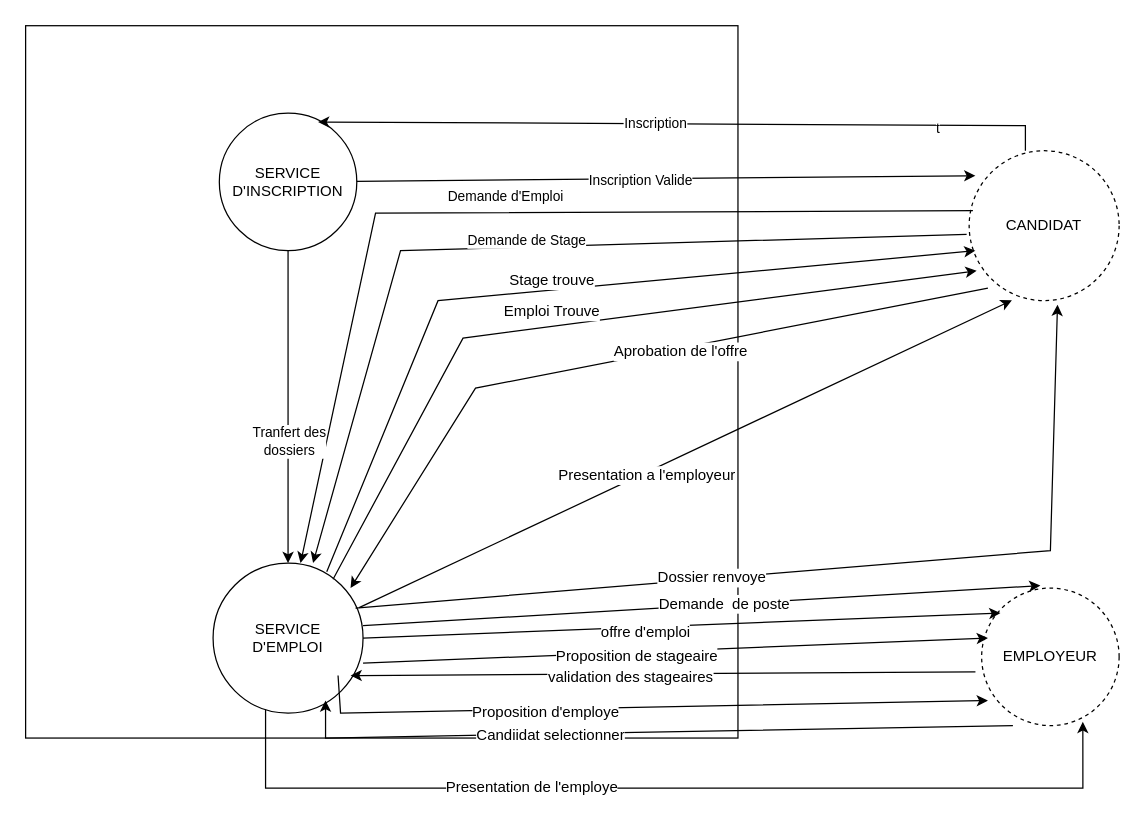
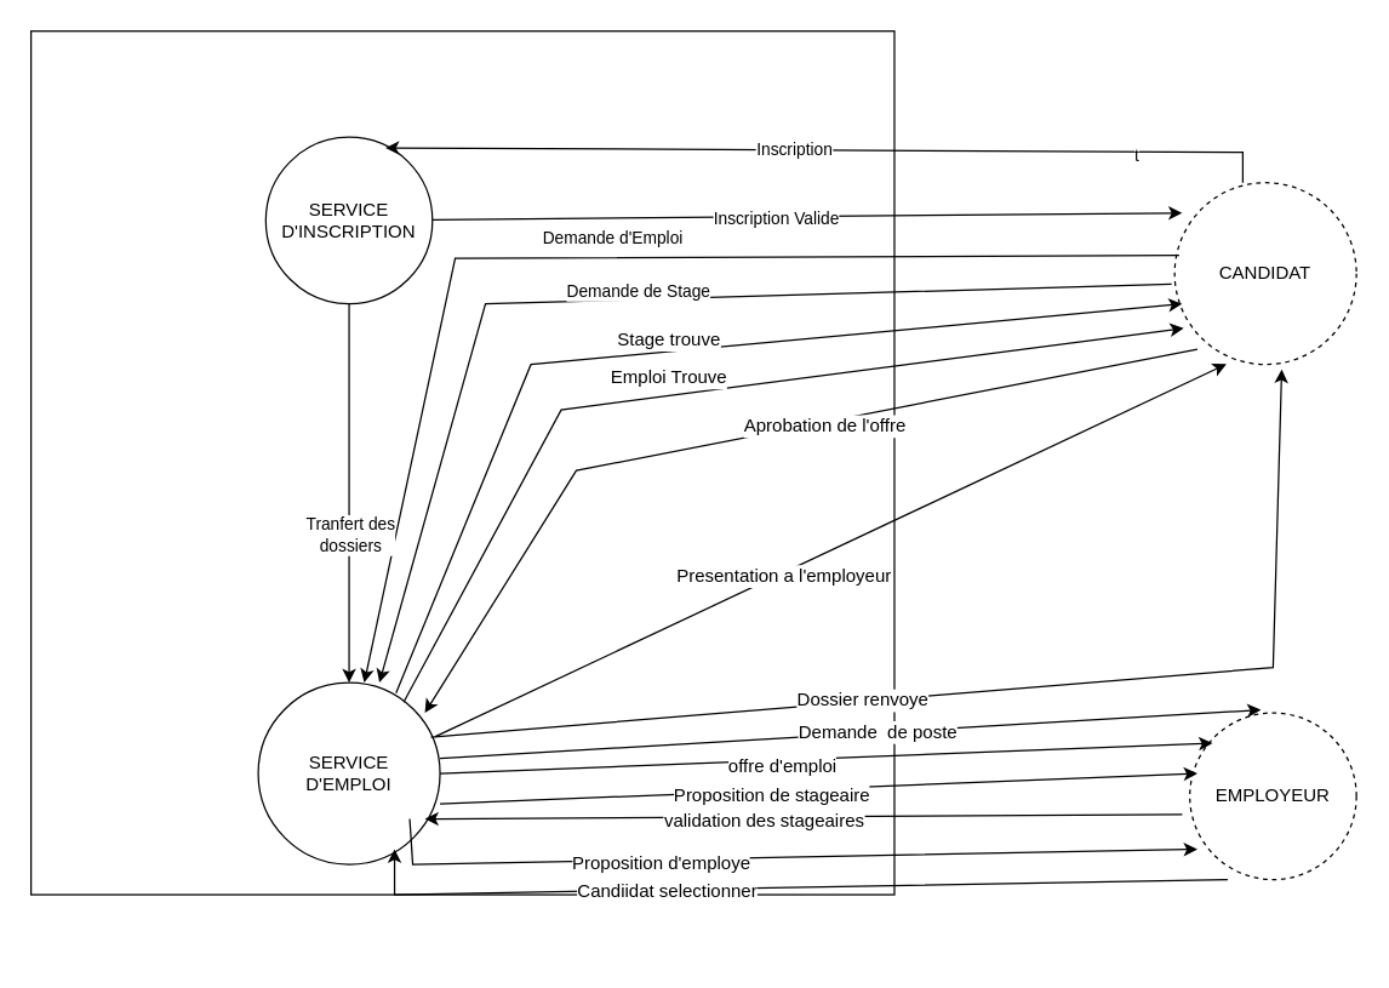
- <mxCell id="4" style="edgeStyle=orthogonalEdgeStyle;rounded=0;orthogonalLoop=1;jettySize=auto;html=1;entryX=0.736;entryY=0.973;entryDx=0;entryDy=0;entryPerimeter=0;fontSize=12;exitX=0.35;exitY=0.958;exitDx=0;exitDy=0;exitPerimeter=0;" parent="1" source="6" target="8" edge="1"><mxGeometry relative="1" as="geometry"><Array as="points"><mxPoint x="212" y="630" /><mxPoint x="866" y="630" /></Array></mxGeometry></mxCell>
- <mxCell id="5" value="Presentation de l'employe" style="edgeLabel;html=1;align=center;verticalAlign=middle;resizable=0;points=[];fontSize=12;" parent="4" vertex="1" connectable="0"><mxGeometry x="-0.28" y="1" relative="1" as="geometry"><mxPoint as="offset" /></mxGeometry></mxCell>
